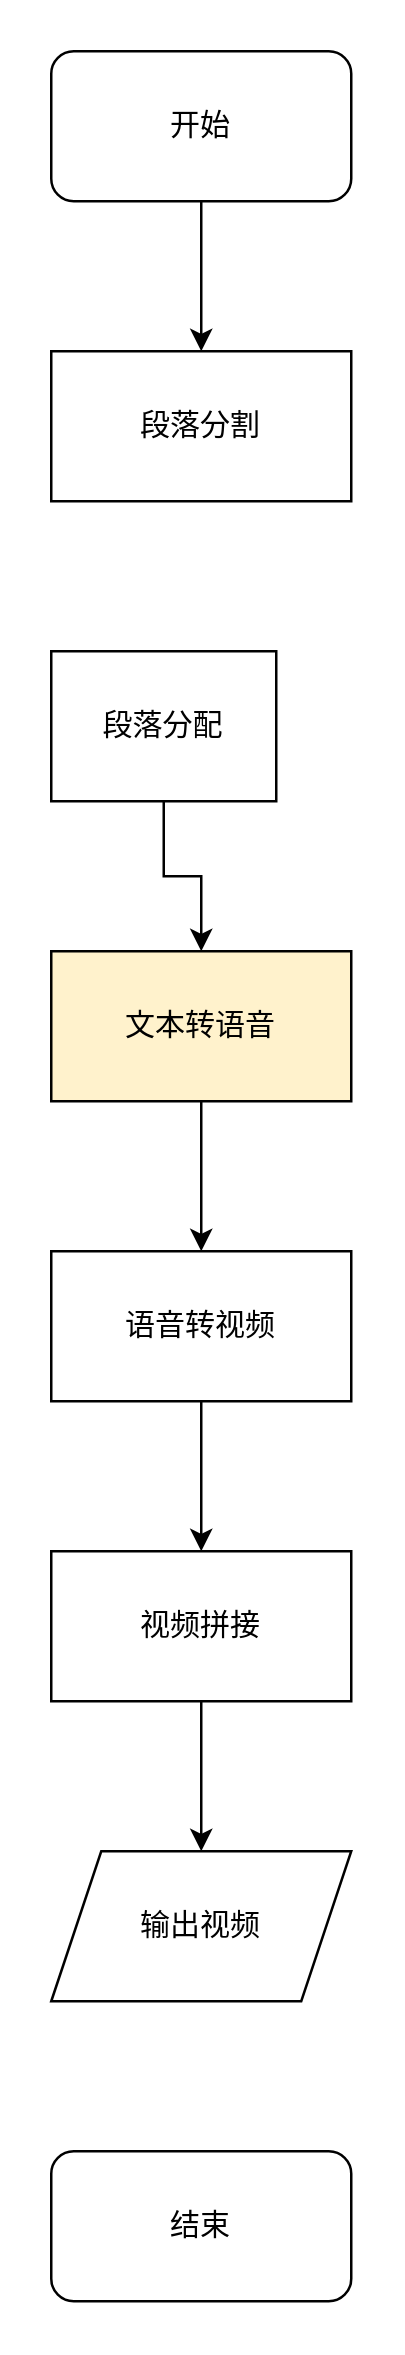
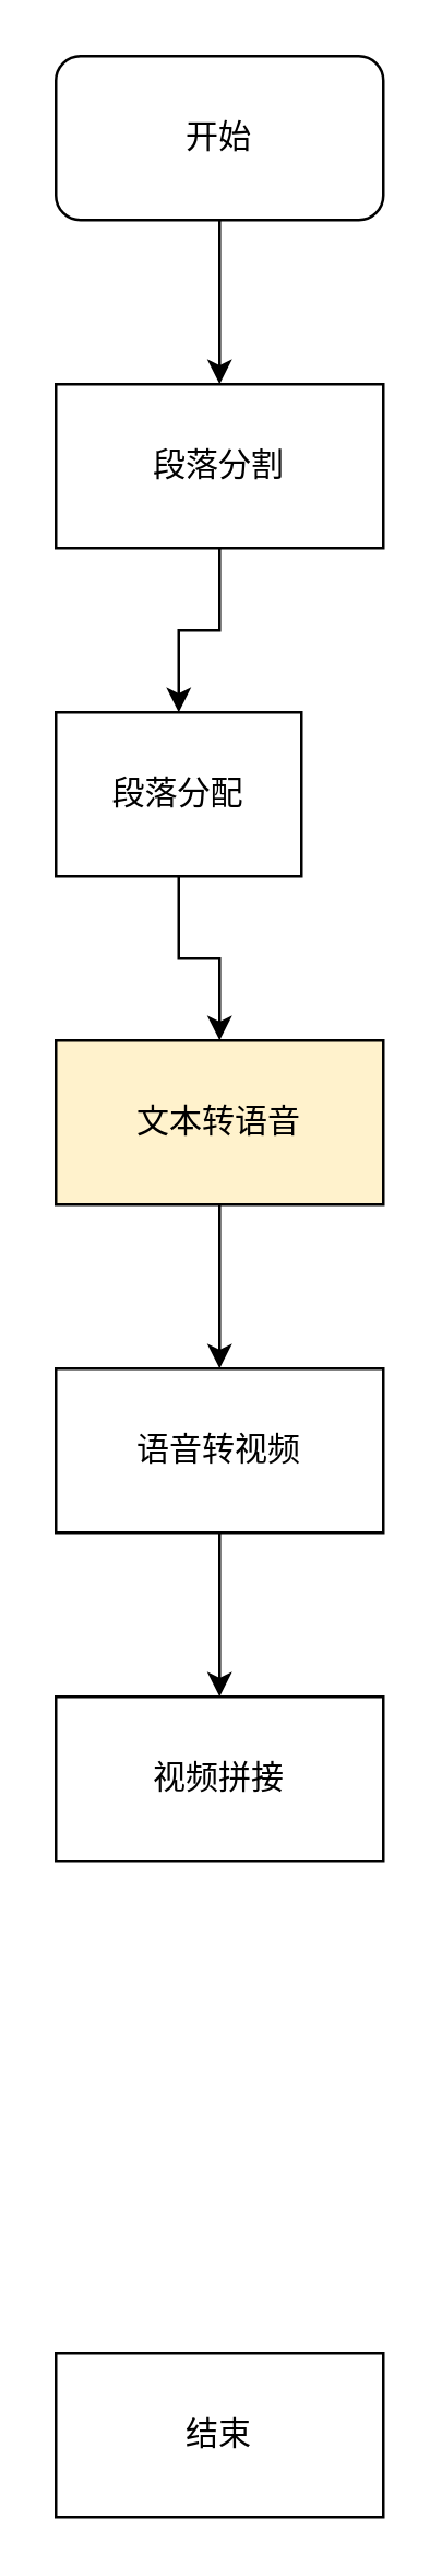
+ <mxCell id="4" style="edgeStyle=orthogonalEdgeStyle;rounded=0;orthogonalLoop=1;jettySize=auto;html=1;exitX=0.5;exitY=1;exitDx=0;exitDy=0;entryX=0.5;entryY=0;entryDx=0;entryDy=0;" edge="1" parent="1" source="5" target="7"><mxGeometry relative="1" as="geometry" /></mxCell>
- <mxCell id="12" style="edgeStyle=orthogonalEdgeStyle;rounded=0;orthogonalLoop=1;jettySize=auto;html=1;exitX=0.5;exitY=1;exitDx=0;exitDy=0;entryX=0.5;entryY=0;entryDx=0;entryDy=0;" edge="1" parent="1" source="13" target="14"><mxGeometry relative="1" as="geometry" /></mxCell>
- <mxCell id="14" value="输出视频" style="shape=parallelogram;perimeter=parallelogramPerimeter;whiteSpace=wrap;html=1;fixedSize=1;" vertex="1" parent="1"><mxGeometry x="20" y="740" width="120" height="60" as="geometry" /></mxCell>
- <mxCell id="15" value="结束" style="rounded=1;whiteSpace=wrap;html=1;" vertex="1" parent="1"><mxGeometry x="20" y="860" width="120" height="60" as="geometry" /></mxCell>
+ <mxCell id="15" value="结束" style="whiteSpace=wrap;html=1;rounded=0;" vertex="1" parent="1"><mxGeometry x="20" y="860" width="120" height="60" as="geometry" /></mxCell>
